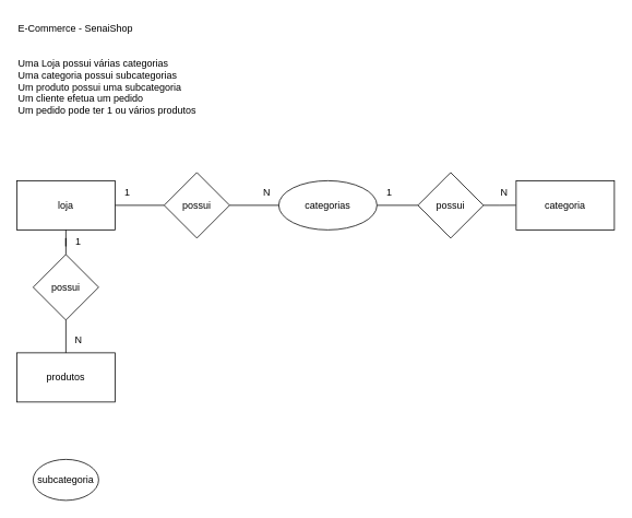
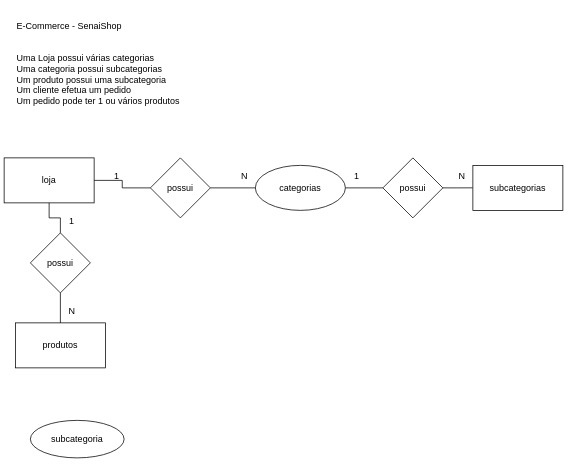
- <mxCell id="3" value="loja" style="rounded=0;whiteSpace=wrap;html=1;" vertex="1" parent="1"><mxGeometry x="20" y="220" width="120" height="60" as="geometry" /></mxCell>
+ <mxCell id="3" value="loja" style="rounded=0;whiteSpace=wrap;html=1;" vertex="1" parent="1"><mxGeometry x="5" y="210" width="120" height="60" as="geometry" /></mxCell>
- <mxCell id="19" value="categoria" style="rounded=0;whiteSpace=wrap;html=1;" vertex="1" parent="1"><mxGeometry x="630" y="220" width="120" height="60" as="geometry" /></mxCell>
+ <mxCell id="19" value="subcategorias" style="rounded=0;whiteSpace=wrap;html=1;" vertex="1" parent="1"><mxGeometry x="630" y="220" width="120" height="60" as="geometry" /></mxCell>
- <mxCell id="22" value="subcategoria" style="ellipse;whiteSpace=wrap;html=1;rounded=0;" vertex="1" parent="1"><mxGeometry x="40" y="560" width="80" height="50" as="geometry" /></mxCell>
+ <mxCell id="22" value="subcategoria" style="ellipse;whiteSpace=wrap;html=1;rounded=0;" vertex="1" parent="1"><mxGeometry x="40" y="560" width="125" height="50" as="geometry" /></mxCell>
